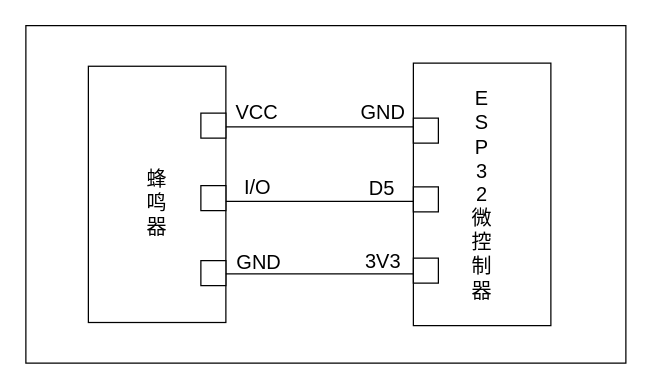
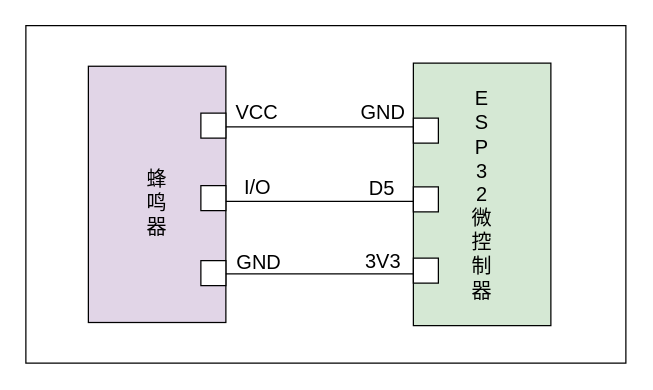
- <mxCell id="4" value="&lt;br&gt;&lt;div&gt;&lt;div&gt;&lt;span style=&quot;font-size: 16px;&quot;&gt;蜂&lt;/span&gt;&lt;/div&gt;&lt;div&gt;&lt;span style=&quot;font-size: 16px;&quot;&gt;鸣&lt;/span&gt;&lt;/div&gt;&lt;div&gt;&lt;span style=&quot;font-size: 16px;&quot;&gt;器&lt;/span&gt;&lt;/div&gt;&lt;/div&gt;" style="rounded=0;whiteSpace=wrap;html=1;" vertex="1" parent="1"><mxGeometry x="70" y="52.5" width="110" height="205" as="geometry" /></mxCell>
+ <mxCell id="4" value="&lt;br&gt;&lt;div&gt;&lt;div&gt;&lt;span style=&quot;font-size: 16px;&quot;&gt;蜂&lt;/span&gt;&lt;/div&gt;&lt;div&gt;&lt;span style=&quot;font-size: 16px;&quot;&gt;鸣&lt;/span&gt;&lt;/div&gt;&lt;div&gt;&lt;span style=&quot;font-size: 16px;&quot;&gt;器&lt;/span&gt;&lt;/div&gt;&lt;/div&gt;" style="rounded=0;whiteSpace=wrap;html=1;fillColor=#e1d5e7;" vertex="1" parent="1"><mxGeometry x="70" y="52.5" width="110" height="205" as="geometry" /></mxCell>
- <mxCell id="3" value="&lt;span style=&quot;font-size: 16px;&quot;&gt;E&lt;/span&gt;&lt;div&gt;&lt;span style=&quot;font-size: 16px;&quot;&gt;S&lt;/span&gt;&lt;/div&gt;&lt;div&gt;&lt;span style=&quot;font-size: 16px;&quot;&gt;P&lt;/span&gt;&lt;/div&gt;&lt;div&gt;&lt;span style=&quot;font-size: 16px;&quot;&gt;3&lt;/span&gt;&lt;/div&gt;&lt;div&gt;&lt;span style=&quot;font-size: 16px;&quot;&gt;2&lt;/span&gt;&lt;/div&gt;&lt;div&gt;&lt;span style=&quot;font-size: 16px;&quot;&gt;微&lt;/span&gt;&lt;/div&gt;&lt;div&gt;&lt;span style=&quot;font-size: 16px;&quot;&gt;控&lt;/span&gt;&lt;/div&gt;&lt;div&gt;&lt;span style=&quot;font-size: 16px;&quot;&gt;制&lt;/span&gt;&lt;/div&gt;&lt;div&gt;&lt;span style=&quot;font-size: 16px;&quot;&gt;器&lt;/span&gt;&lt;/div&gt;" style="rounded=0;whiteSpace=wrap;html=1;" vertex="1" parent="1"><mxGeometry x="330" y="50" width="110" height="210" as="geometry" /></mxCell>
+ <mxCell id="3" value="&lt;span style=&quot;font-size: 16px;&quot;&gt;E&lt;/span&gt;&lt;div&gt;&lt;span style=&quot;font-size: 16px;&quot;&gt;S&lt;/span&gt;&lt;/div&gt;&lt;div&gt;&lt;span style=&quot;font-size: 16px;&quot;&gt;P&lt;/span&gt;&lt;/div&gt;&lt;div&gt;&lt;span style=&quot;font-size: 16px;&quot;&gt;3&lt;/span&gt;&lt;/div&gt;&lt;div&gt;&lt;span style=&quot;font-size: 16px;&quot;&gt;2&lt;/span&gt;&lt;/div&gt;&lt;div&gt;&lt;span style=&quot;font-size: 16px;&quot;&gt;微&lt;/span&gt;&lt;/div&gt;&lt;div&gt;&lt;span style=&quot;font-size: 16px;&quot;&gt;控&lt;/span&gt;&lt;/div&gt;&lt;div&gt;&lt;span style=&quot;font-size: 16px;&quot;&gt;制&lt;/span&gt;&lt;/div&gt;&lt;div&gt;&lt;span style=&quot;font-size: 16px;&quot;&gt;器&lt;/span&gt;&lt;/div&gt;" style="rounded=0;whiteSpace=wrap;html=1;fillColor=#d5e8d4;" vertex="1" parent="1"><mxGeometry x="330" y="50" width="110" height="210" as="geometry" /></mxCell>
